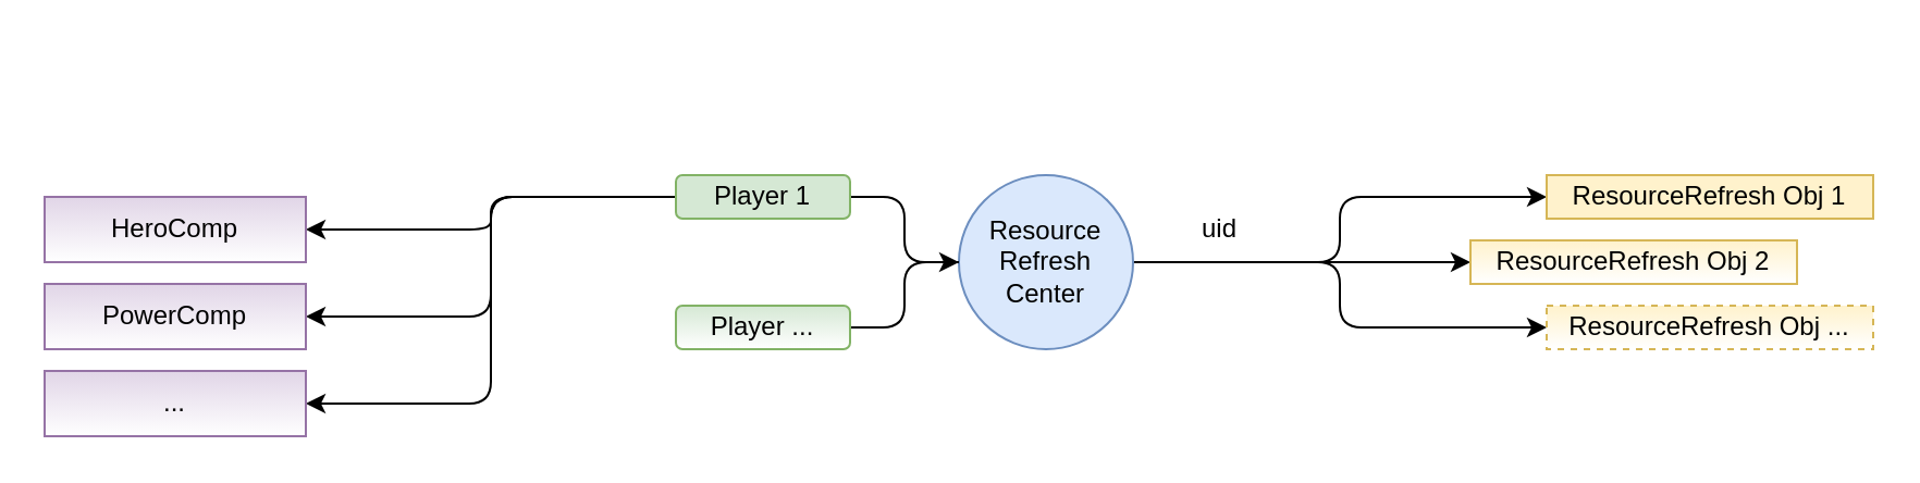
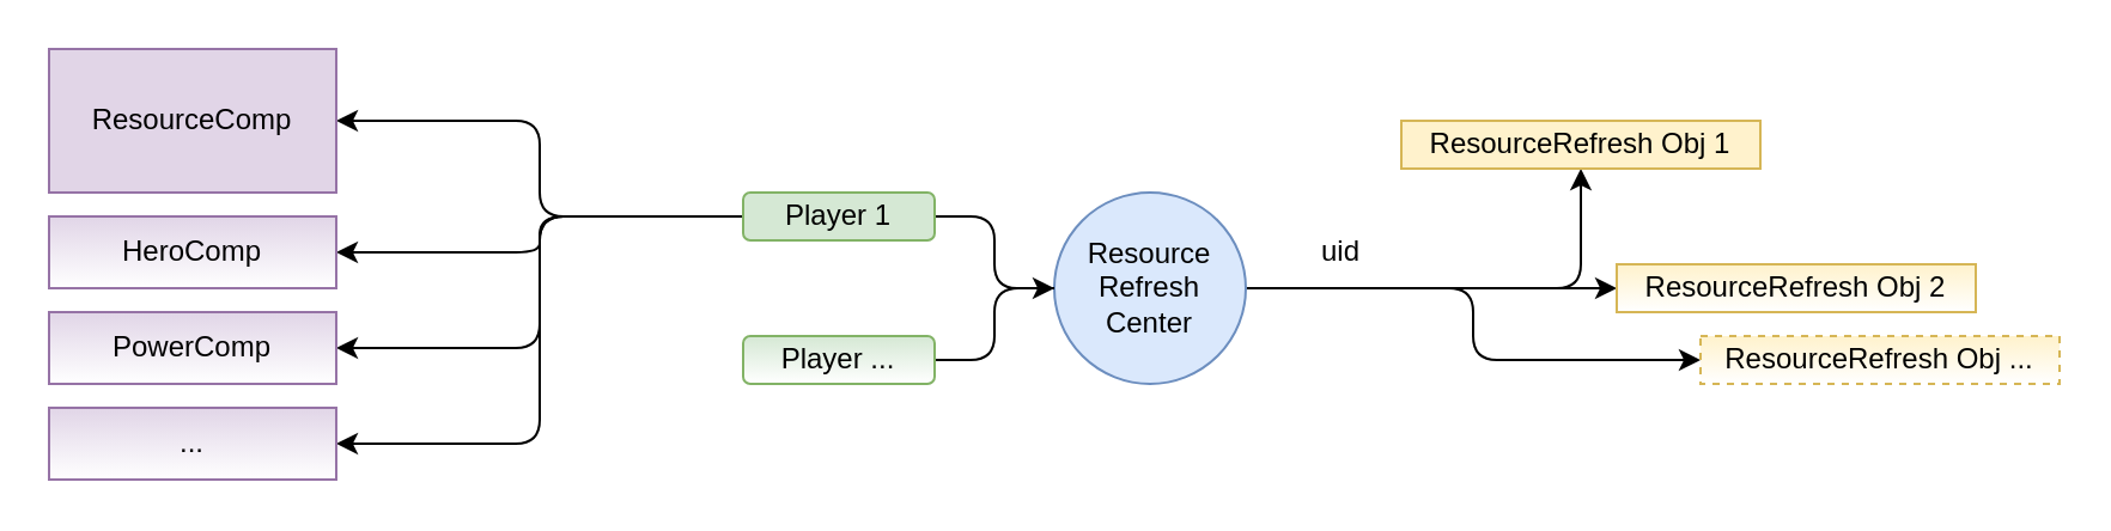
+ <mxCell id="17" value="ResourceComp" style="rounded=0;whiteSpace=wrap;html=1;fillColor=#e1d5e7;strokeColor=#9673a6;" vertex="1" parent="1"><mxGeometry x="20" y="20" width="120" height="60" as="geometry" /></mxCell>
+ <mxCell id="6" style="edgeStyle=orthogonalEdgeStyle;orthogonalLoop=1;jettySize=auto;html=1;entryX=1;entryY=0.5;entryDx=0;entryDy=0;" edge="1" parent="1" source="11" target="17"><mxGeometry relative="1" as="geometry" /></mxCell>
- <mxCell id="14" value="ResourceRefresh Obj 1" style="rounded=0;whiteSpace=wrap;html=1;fillColor=#fff2cc;strokeColor=#d6b656;" vertex="1" parent="1"><mxGeometry x="710" y="80" width="150" height="20" as="geometry" /></mxCell>
+ <mxCell id="14" value="ResourceRefresh Obj 1" style="rounded=0;whiteSpace=wrap;html=1;fillColor=#fff2cc;strokeColor=#d6b656;" vertex="1" parent="1"><mxGeometry x="585" y="50" width="150" height="20" as="geometry" /></mxCell>
